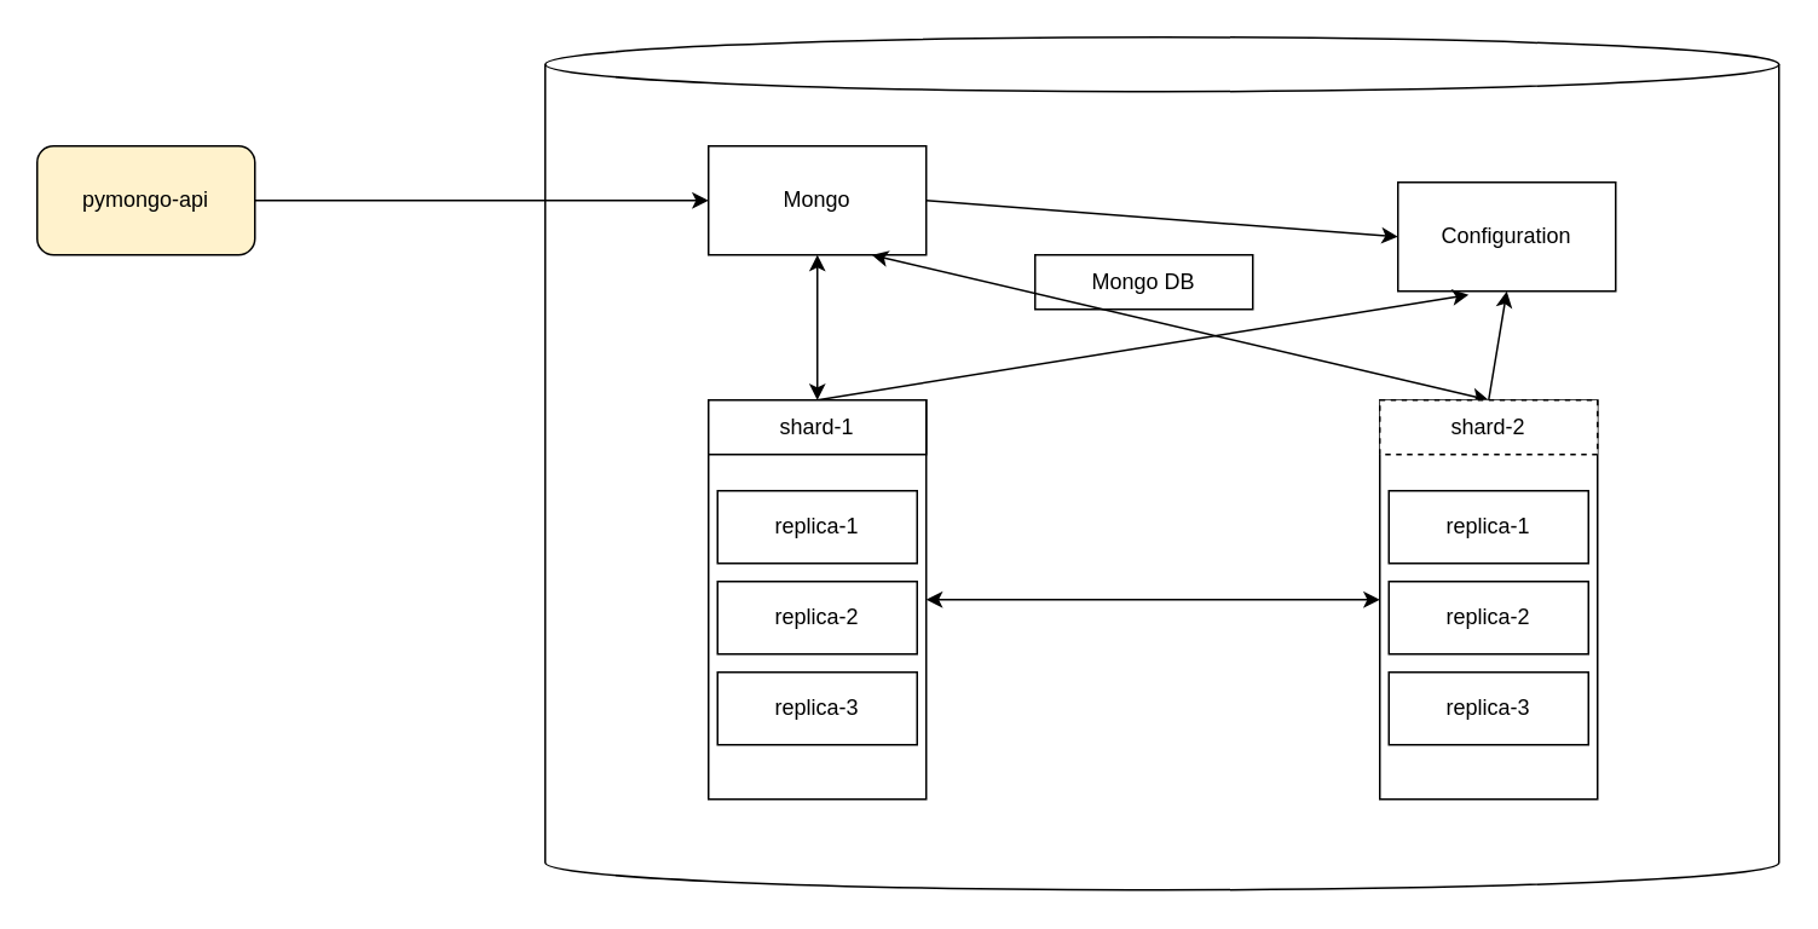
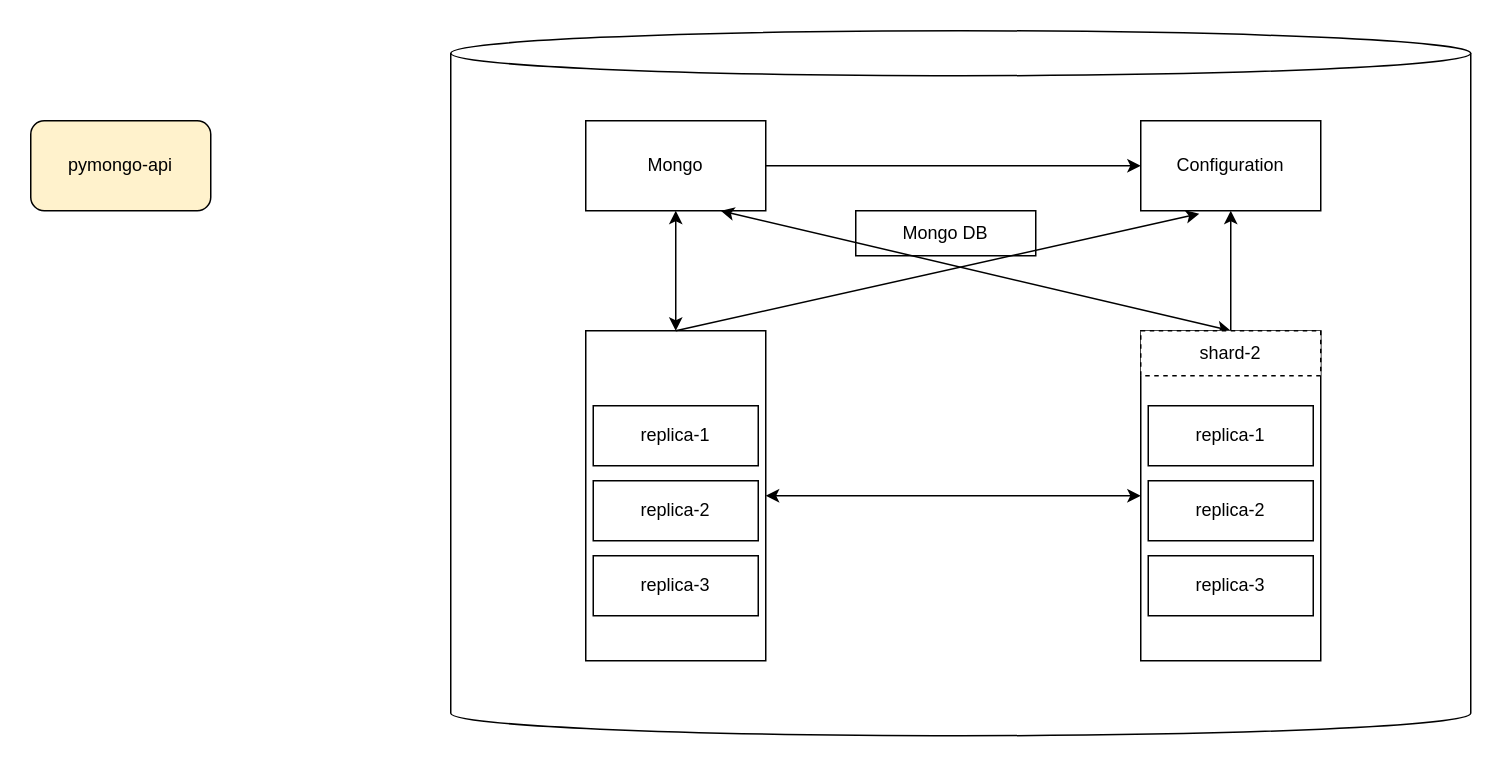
- <mxCell id="4" style="edgeStyle=orthogonalEdgeStyle;rounded=0;orthogonalLoop=1;jettySize=auto;html=1;exitX=1;exitY=0.5;exitDx=0;exitDy=0;" parent="1" source="3" target="8" edge="1"><mxGeometry relative="1" as="geometry"><Array as="points"><mxPoint x="170" y="110" /></Array></mxGeometry></mxCell>
- <mxCell id="9" value="Configuration" style="rounded=0;whiteSpace=wrap;html=1;" parent="1" vertex="1"><mxGeometry x="770" y="100" width="120" height="60" as="geometry" /></mxCell>
+ <mxCell id="9" value="Configuration" style="rounded=0;whiteSpace=wrap;html=1;" parent="1" vertex="1"><mxGeometry x="760" y="80" width="120" height="60" as="geometry" /></mxCell>
- <mxCell id="16" value="shard-1" style="rounded=0;whiteSpace=wrap;html=1;" vertex="1" parent="1"><mxGeometry x="390" y="220" width="120" height="30" as="geometry" /></mxCell>
